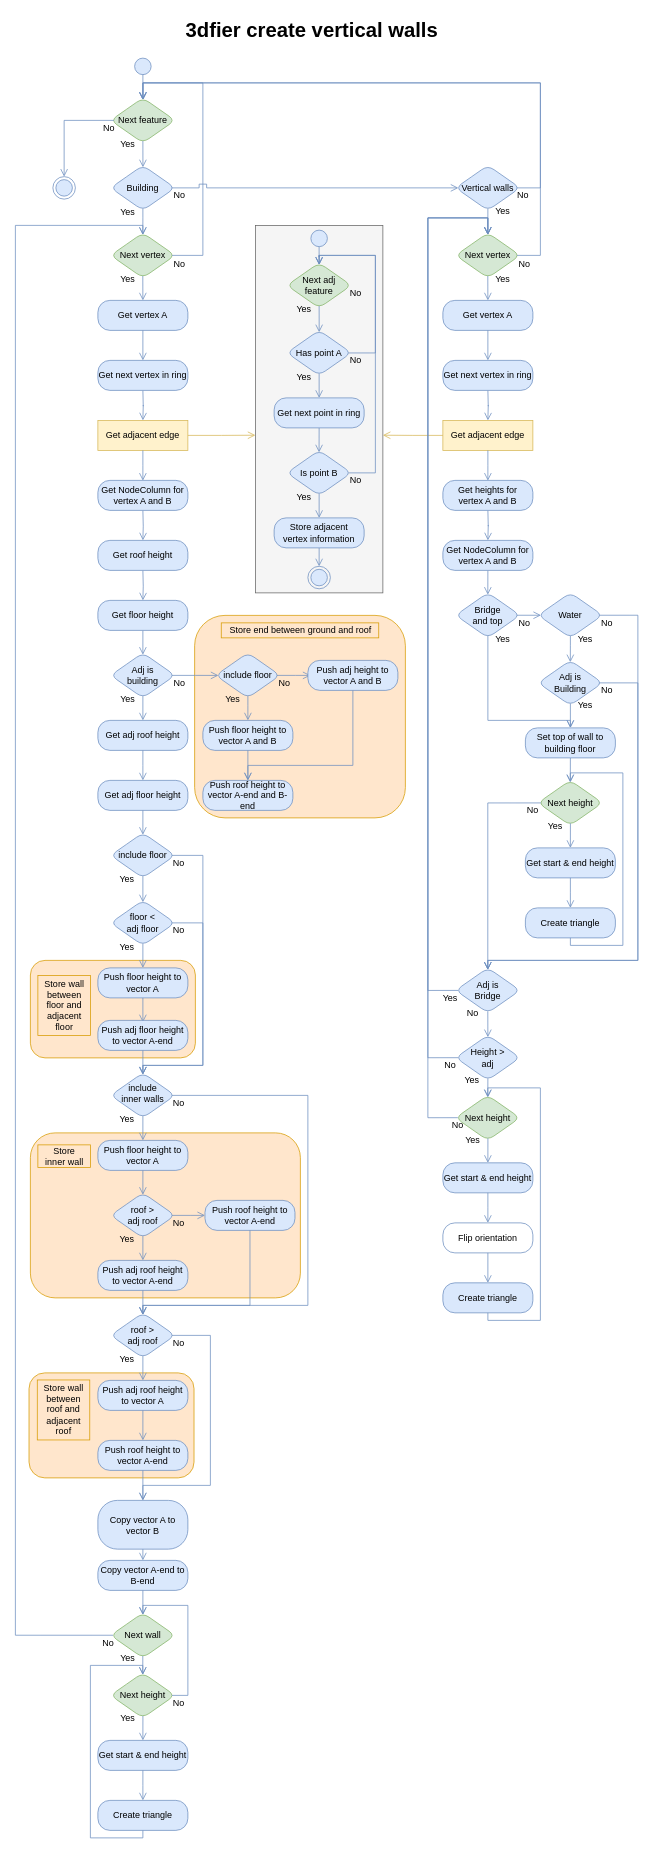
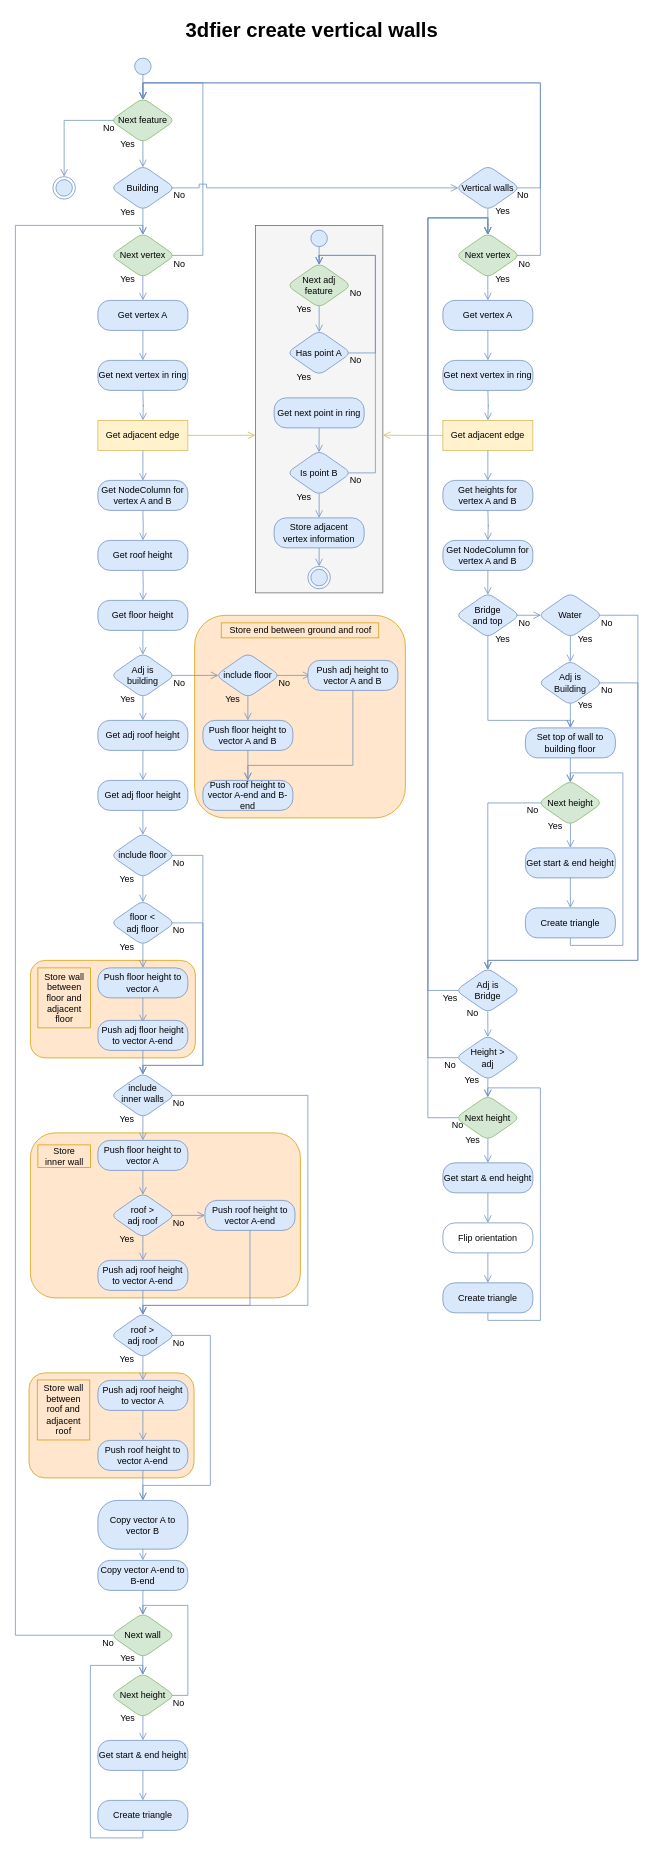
- <mxCell id="50" value="" style="edgeStyle=orthogonalEdgeStyle;rounded=0;orthogonalLoop=1;jettySize=auto;html=1;shadow=0;fontColor=#ffffff;exitX=0.5;exitY=0.96;exitDx=0;exitDy=0;fillColor=#dae8fc;strokeColor=#6c8ebf;endArrow=open;endFill=0;endSize=8;exitPerimeter=0;entryX=0.5;entryY=0;entryDx=0;entryDy=0;" parent="1" source="47" target="59" edge="1"><mxGeometry relative="1" as="geometry"><mxPoint x="424.914" y="532.52" as="targetPoint" /><mxPoint x="435" y="569.94" as="sourcePoint" /><Array as="points" /></mxGeometry></mxCell>
- <mxCell id="106" value="Store wall&lt;br&gt;between&lt;br&gt;floor and&lt;br&gt;adjacent&lt;br&gt;floor" style="text;html=1;resizable=0;autosize=1;align=center;verticalAlign=middle;points=[];fillColor=#ffe6cc;strokeColor=#d79b00;rounded=0;" parent="1" vertex="1"><mxGeometry x="50" y="1300" width="70" height="80" as="geometry" /></mxCell>
+ <mxCell id="106" value="Store wall&lt;br&gt;between&lt;br&gt;floor and&lt;br&gt;adjacent&lt;br&gt;floor" style="text;html=1;resizable=0;autosize=1;align=center;verticalAlign=middle;points=[];fillColor=#ffe6cc;strokeColor=#d79b00;rounded=0;" parent="1" vertex="1"><mxGeometry x="50" y="1290" width="70" height="80" as="geometry" /></mxCell>
